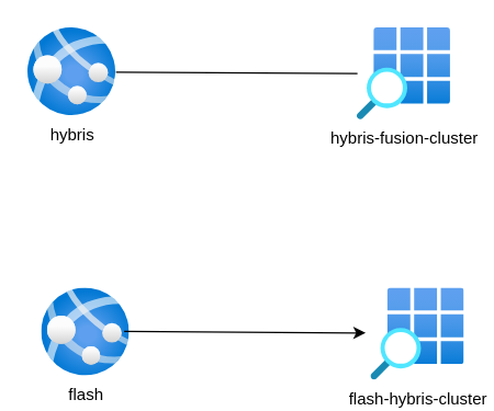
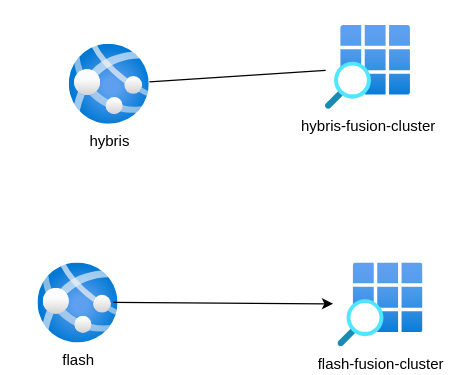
- <mxCell id="4" value="hybris" style="aspect=fixed;html=1;points=[];align=center;image;fontSize=12;image=img/lib/azure2/compute/App_Services.svg;" vertex="1" parent="1"><mxGeometry x="20" y="20" width="64" height="64" as="geometry" /></mxCell>
+ <mxCell id="4" value="hybris" style="aspect=fixed;html=1;points=[];align=center;image;fontSize=12;image=img/lib/azure2/compute/App_Services.svg;" vertex="1" parent="1"><mxGeometry x="55" y="35" width="64" height="64" as="geometry" /></mxCell>
- <mxCell id="3" value="flash-hybris-cluster" style="aspect=fixed;html=1;points=[];align=center;image;fontSize=12;image=img/lib/azure2/general/Search_Grid.svg;" vertex="1" parent="1"><mxGeometry x="270" y="210" width="68" height="67" as="geometry" /></mxCell>
+ <mxCell id="3" value="flash-fusion-cluster" style="aspect=fixed;html=1;points=[];align=center;image;fontSize=12;image=img/lib/azure2/general/Search_Grid.svg;" vertex="1" parent="1"><mxGeometry x="270" y="210" width="68" height="67" as="geometry" /></mxCell>
